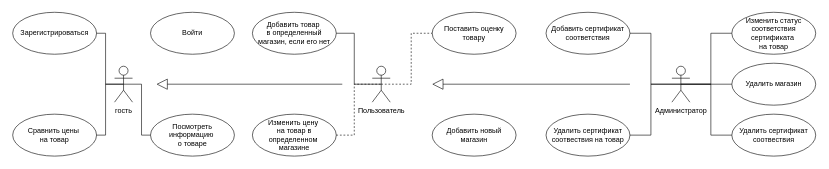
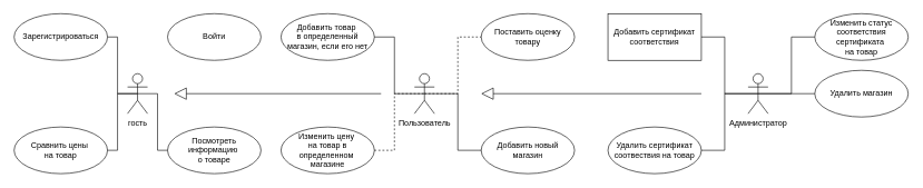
- <mxCell id="11" value="Добавить сертификат&lt;div&gt;соответствия&lt;/div&gt;" style="ellipse;whiteSpace=wrap;html=1;" parent="1" vertex="1"><mxGeometry x="910" y="20" width="140" height="70" as="geometry" /></mxCell>
+ <mxCell id="11" value="Добавить сертификат&lt;div&gt;соответствия&lt;/div&gt;" style="whiteSpace=wrap;html=1;rounded=0;" parent="1" vertex="1"><mxGeometry x="910" y="20" width="140" height="70" as="geometry" /></mxCell>
+ <mxCell id="21" value="" style="endArrow=none;html=1;rounded=0;entryX=0;entryY=0.5;entryDx=0;entryDy=0;exitX=0.5;exitY=0.5;exitDx=0;exitDy=0;exitPerimeter=0;edgeStyle=orthogonalEdgeStyle;" parent="1" source="2" target="9" edge="1"><mxGeometry relative="1" as="geometry"><mxPoint x="700" y="265" as="sourcePoint" /><mxPoint x="860" y="315" as="targetPoint" /></mxGeometry></mxCell>
- <mxCell id="28" value="" style="endArrow=none;html=1;rounded=0;entryX=0;entryY=0.5;entryDx=0;entryDy=0;exitX=0.5;exitY=0.5;exitDx=0;exitDy=0;exitPerimeter=0;edgeStyle=orthogonalEdgeStyle;" parent="1" source="10" target="20" edge="1"><mxGeometry width="50" height="50" relative="1" as="geometry"><mxPoint x="1110" y="260" as="sourcePoint" /><mxPoint x="1160" y="210" as="targetPoint" /></mxGeometry></mxCell>
- <mxCell id="20" value="&lt;div&gt;Удалить сертификат&lt;/div&gt;&lt;div&gt;соотвествия&lt;/div&gt;" style="ellipse;whiteSpace=wrap;html=1;" parent="1" vertex="1"><mxGeometry x="1220" y="190" width="140" height="70" as="geometry" /></mxCell>
